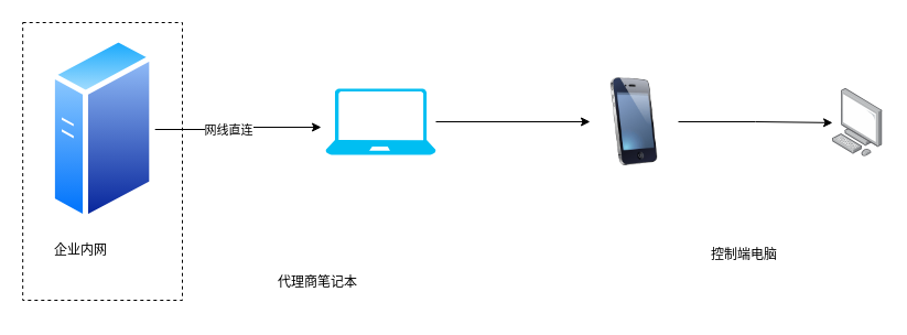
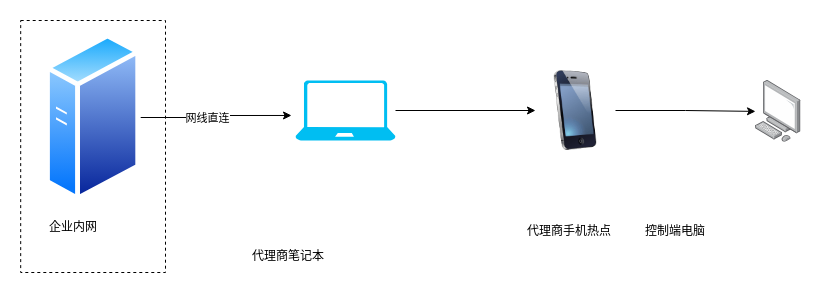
+ <mxCell id="13" value="代理商手机热点" style="text;whiteSpace=wrap;html=1;" vertex="1" parent="1"><mxGeometry x="525" y="217" width="90" height="40" as="geometry" /></mxCell>
